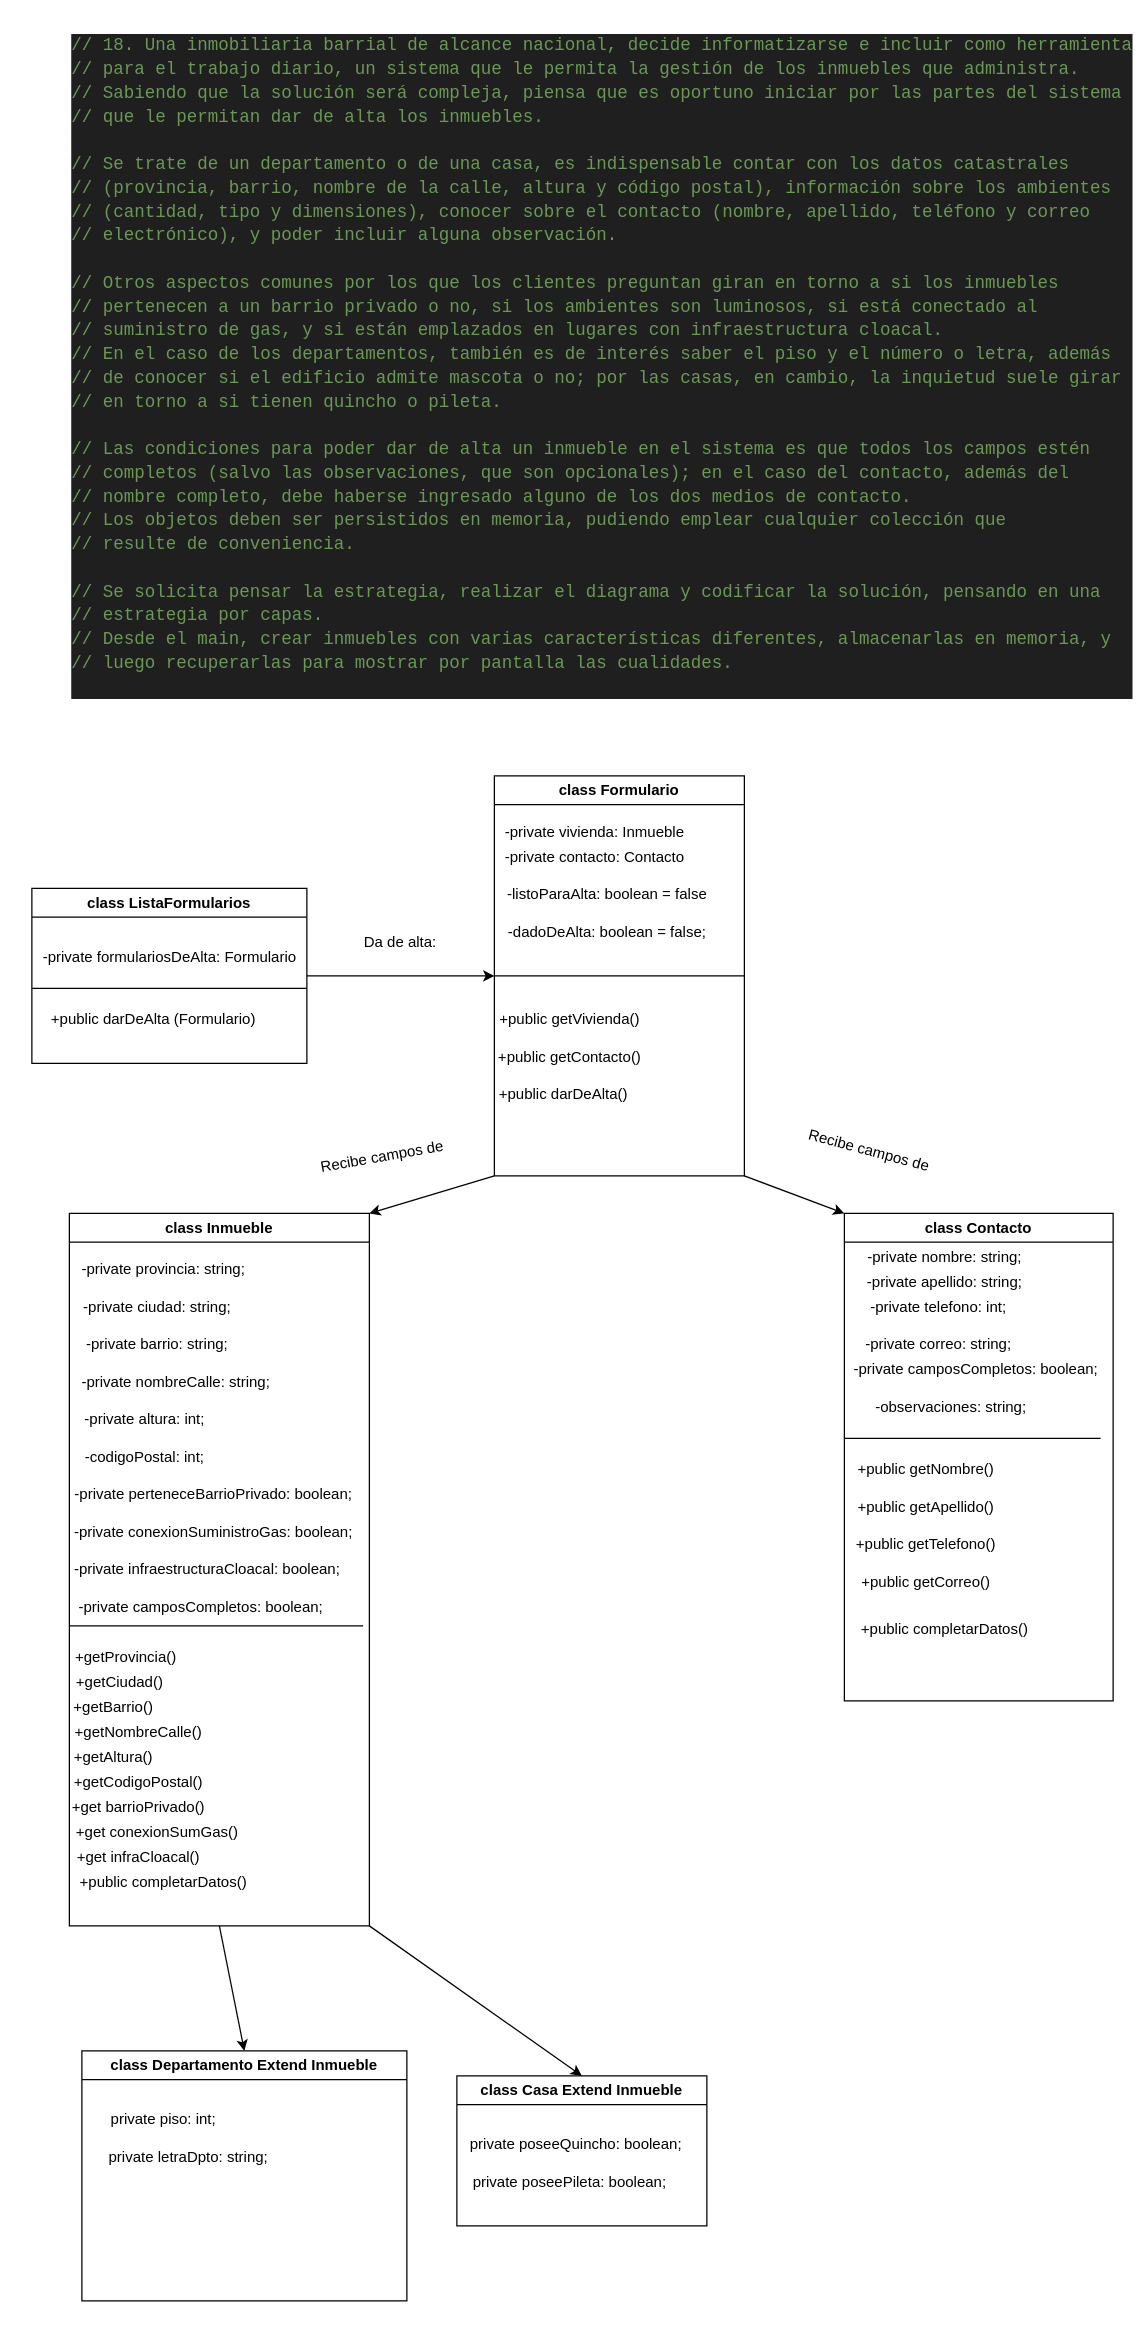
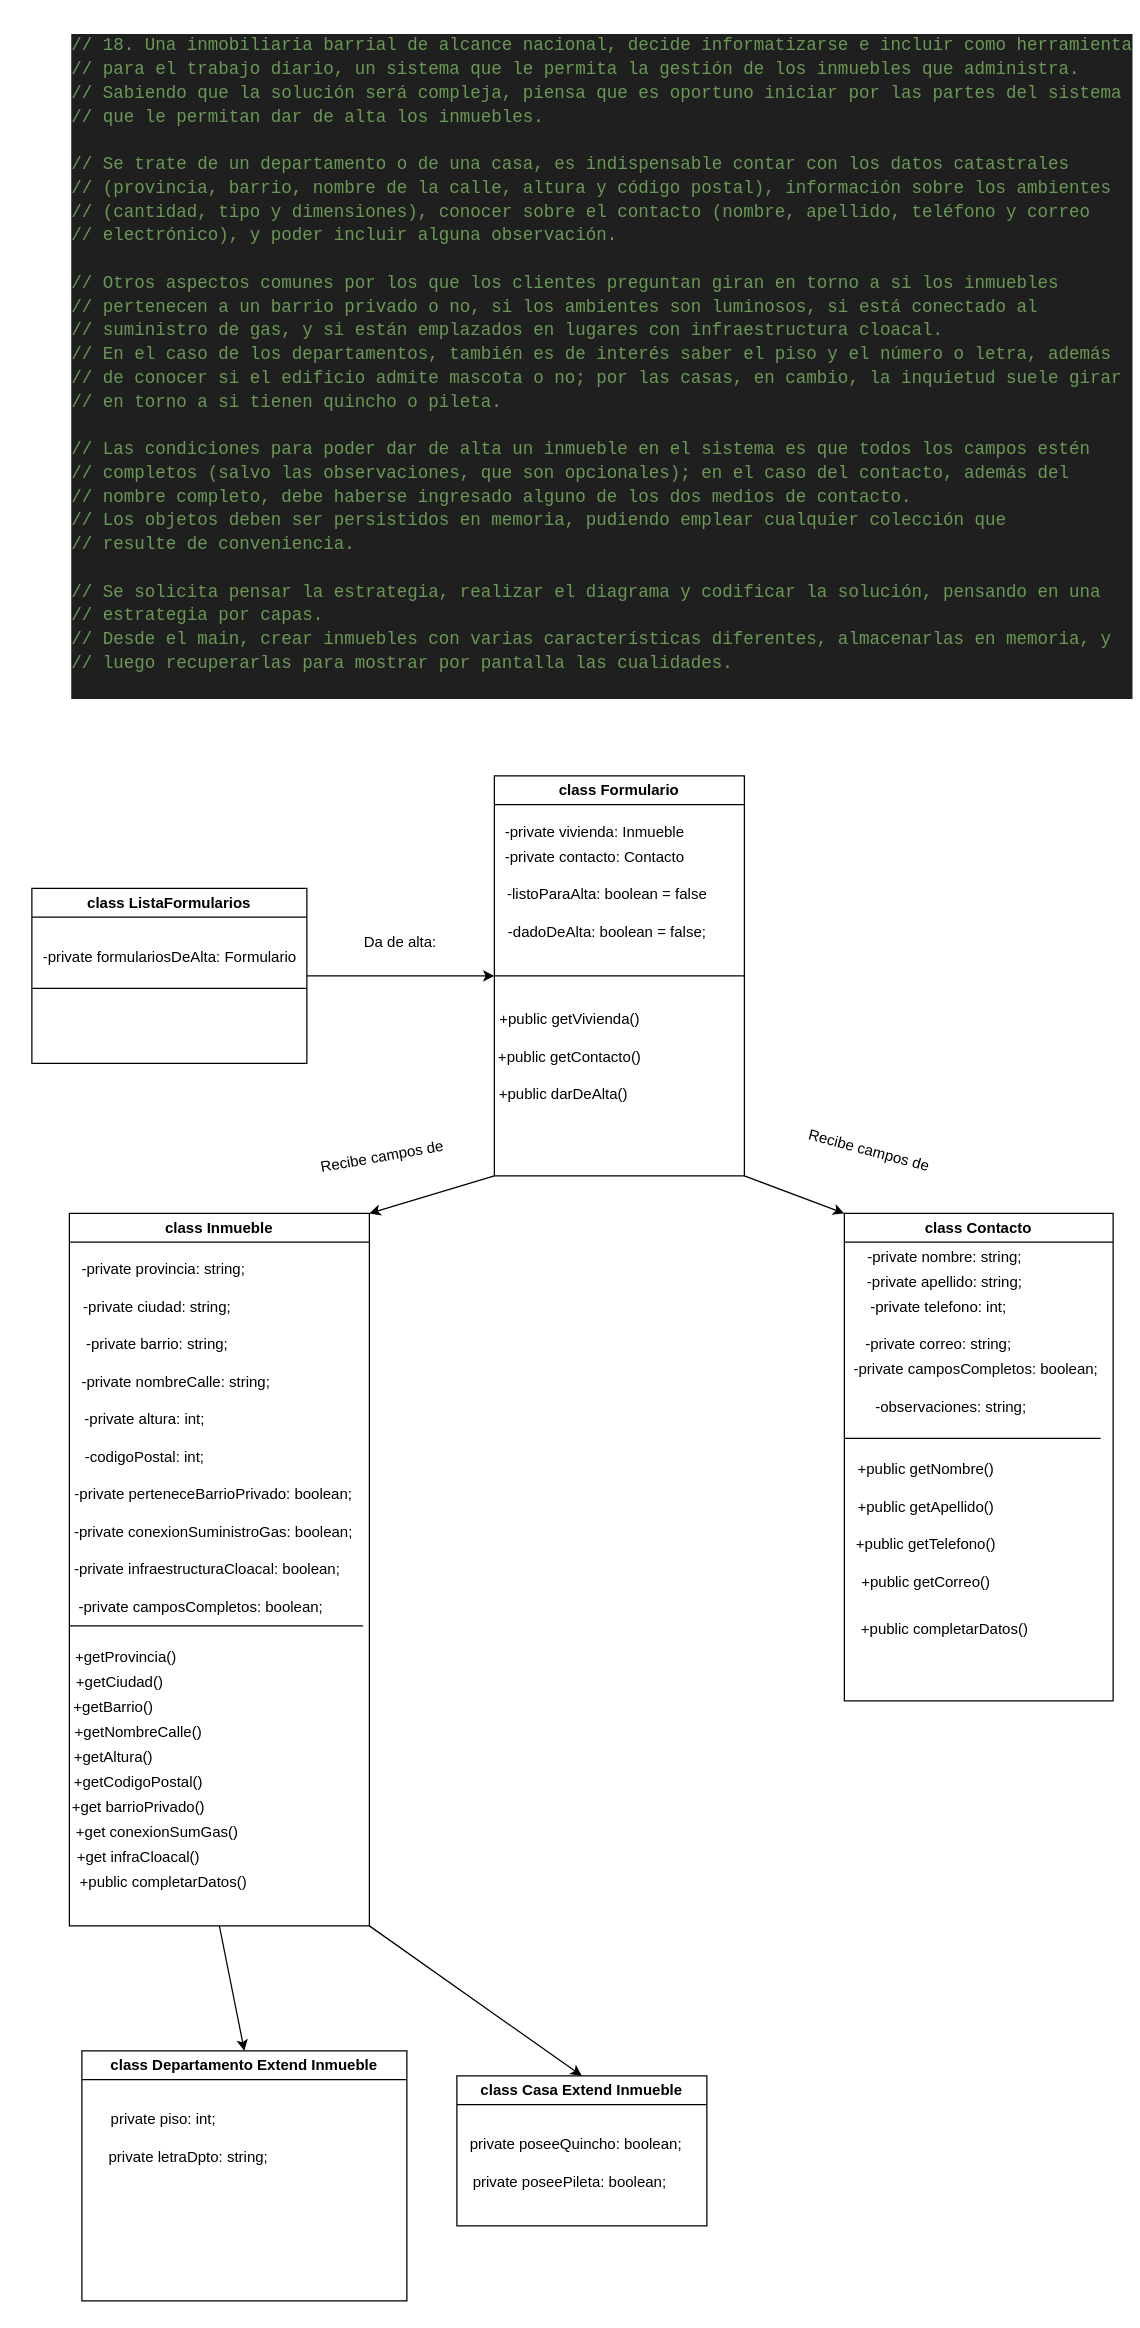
- <mxCell id="61" value="+public darDeAlta (Formulario)" style="text;html=1;align=center;verticalAlign=middle;whiteSpace=wrap;rounded=0;" vertex="1" parent="59"><mxGeometry x="10" y="90" width="175" height="30" as="geometry" /></mxCell>
